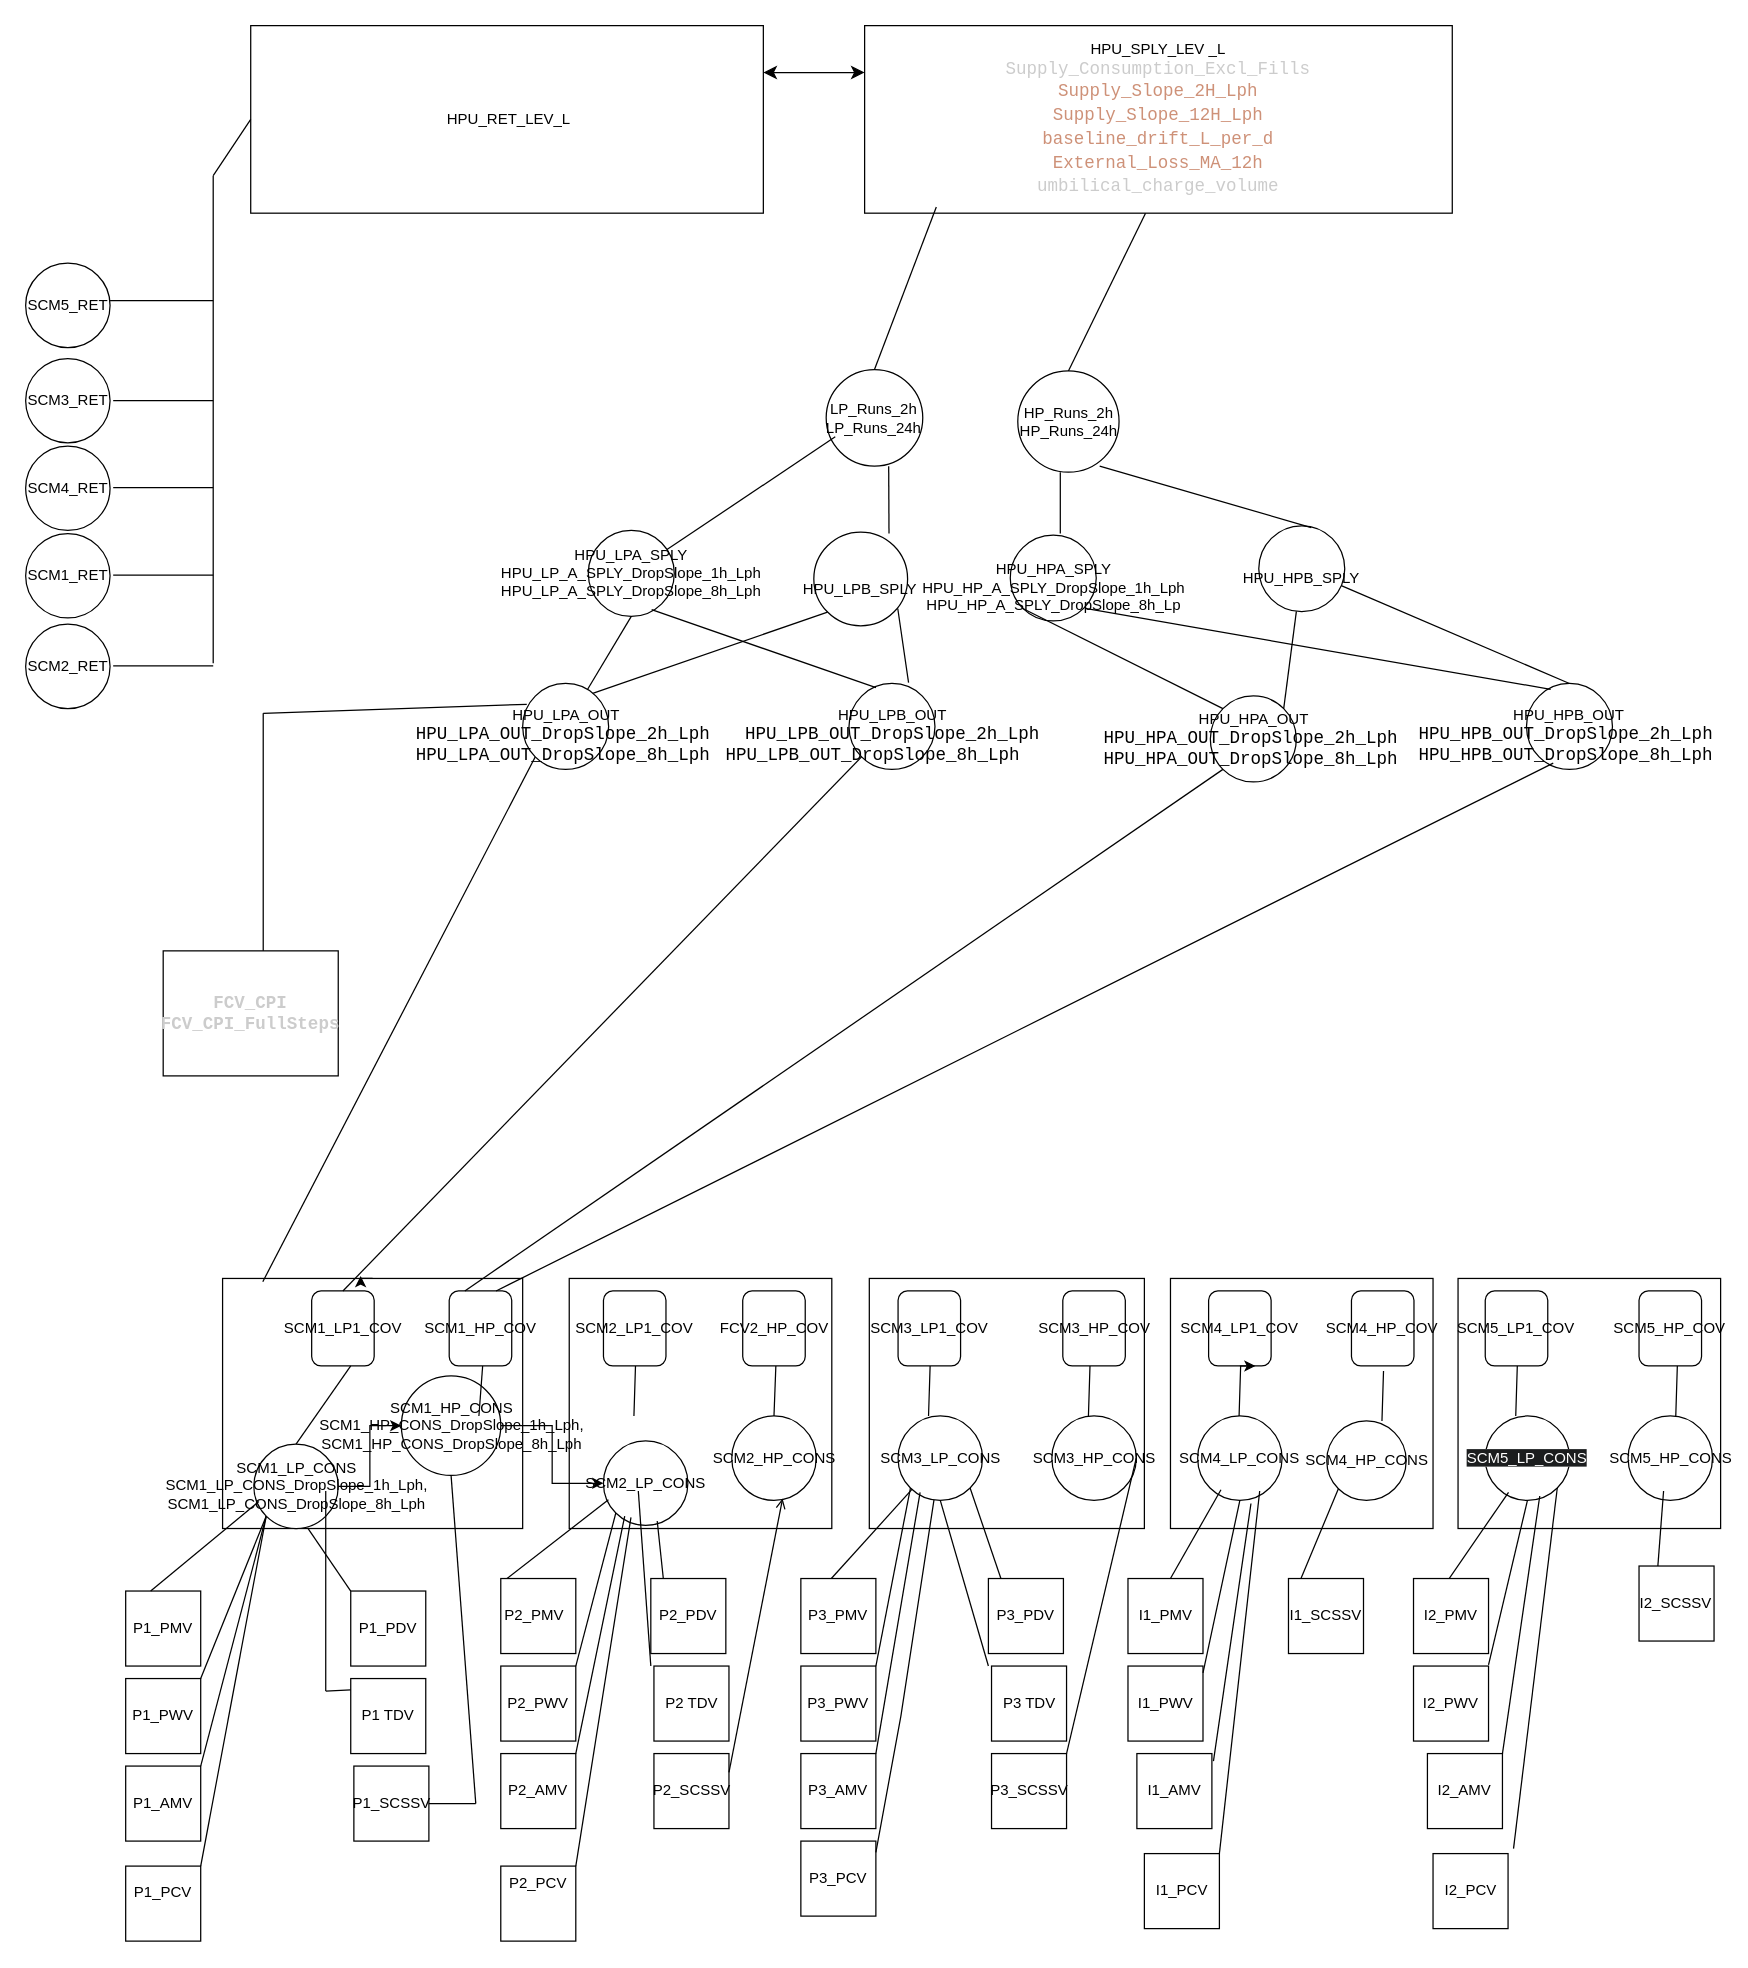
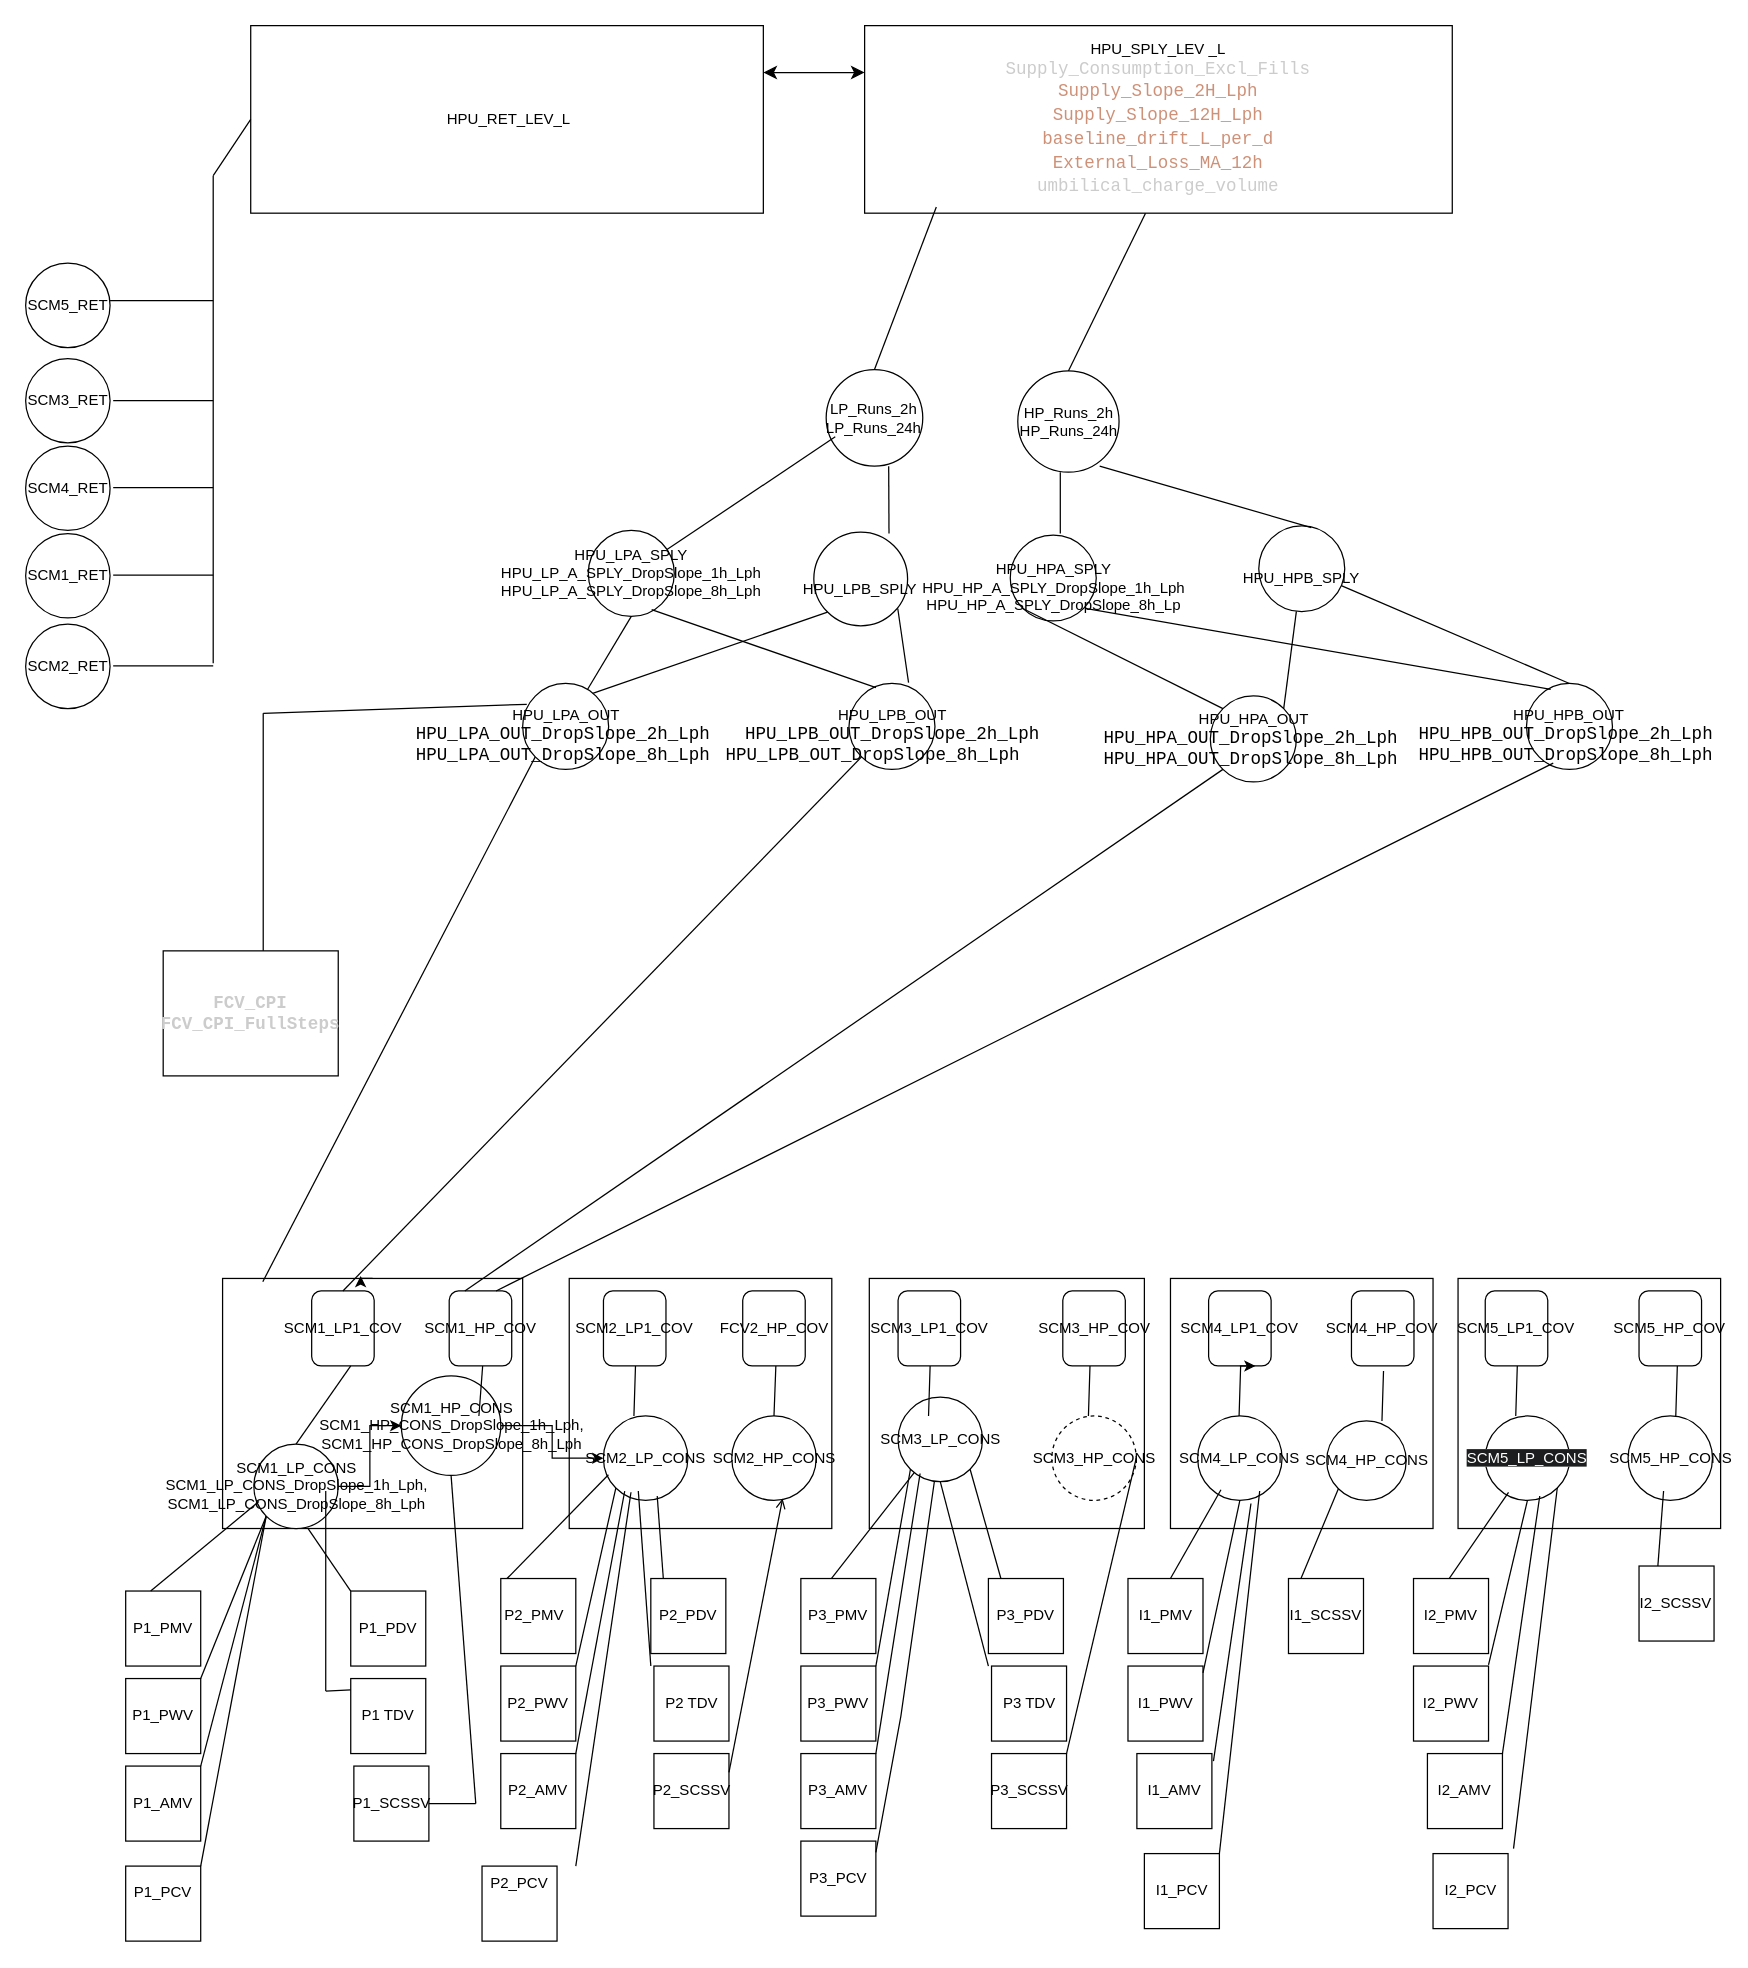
- <mxCell id="32" value="SCM3_LP_CONS" style="ellipse;whiteSpace=wrap;html=1;aspect=fixed;" parent="29" vertex="1"><mxGeometry x="263" y="110" width="67.5" height="67.5" as="geometry" /></mxCell>
+ <mxCell id="32" value="SCM3_LP_CONS" style="ellipse;whiteSpace=wrap;html=1;aspect=fixed;" parent="29" vertex="1"><mxGeometry x="263" y="95" width="67.5" height="67.5" as="geometry" /></mxCell>
- <mxCell id="31" value="SCM3_HP_CONS" style="ellipse;whiteSpace=wrap;html=1;aspect=fixed;" parent="29" vertex="1"><mxGeometry x="386" y="110" width="67.5" height="67.5" as="geometry" /></mxCell>
+ <mxCell id="31" value="SCM3_HP_CONS" style="ellipse;whiteSpace=wrap;html=1;aspect=fixed;dashed=1;" parent="29" vertex="1"><mxGeometry x="386" y="110" width="67.5" height="67.5" as="geometry" /></mxCell>
- <mxCell id="37" value="SCM2_LP_CONS" style="ellipse;whiteSpace=wrap;html=1;aspect=fixed;" parent="29" vertex="1"><mxGeometry x="27.37" y="130" width="67.5" height="67.5" as="geometry" /></mxCell>
+ <mxCell id="37" value="SCM2_LP_CONS" style="ellipse;whiteSpace=wrap;html=1;aspect=fixed;" parent="29" vertex="1"><mxGeometry x="27.37" y="110" width="67.5" height="67.5" as="geometry" /></mxCell>
- <mxCell id="135" value="P2_PCV&lt;div&gt;&lt;br&gt;&lt;div&gt;&lt;div style=&quot;font-family: Consolas, &amp;quot;Courier New&amp;quot;, monospace; font-size: 14px; line-height: 19px; white-space: pre;&quot;&gt;&lt;br&gt;&lt;/div&gt;&lt;/div&gt;&lt;/div&gt;" style="whiteSpace=wrap;html=1;aspect=fixed;" parent="1" vertex="1"><mxGeometry x="400" y="1492" width="60" height="60" as="geometry" /></mxCell>
+ <mxCell id="135" value="P2_PCV&lt;div&gt;&lt;br&gt;&lt;div&gt;&lt;div style=&quot;font-family: Consolas, &amp;quot;Courier New&amp;quot;, monospace; font-size: 14px; line-height: 19px; white-space: pre;&quot;&gt;&lt;br&gt;&lt;/div&gt;&lt;/div&gt;&lt;/div&gt;" style="whiteSpace=wrap;html=1;aspect=fixed;" parent="1" vertex="1"><mxGeometry x="385" y="1492" width="60" height="60" as="geometry" /></mxCell>
